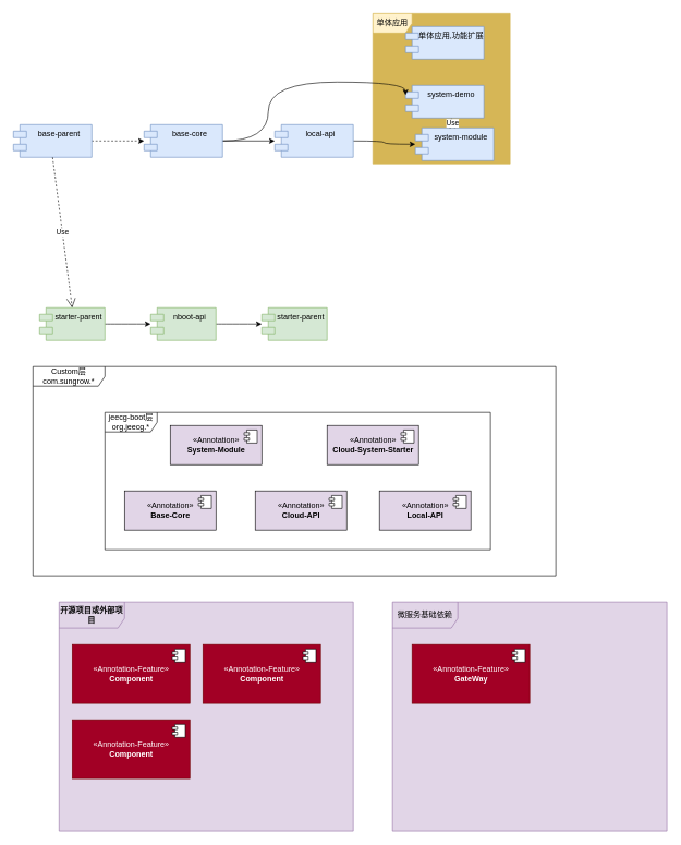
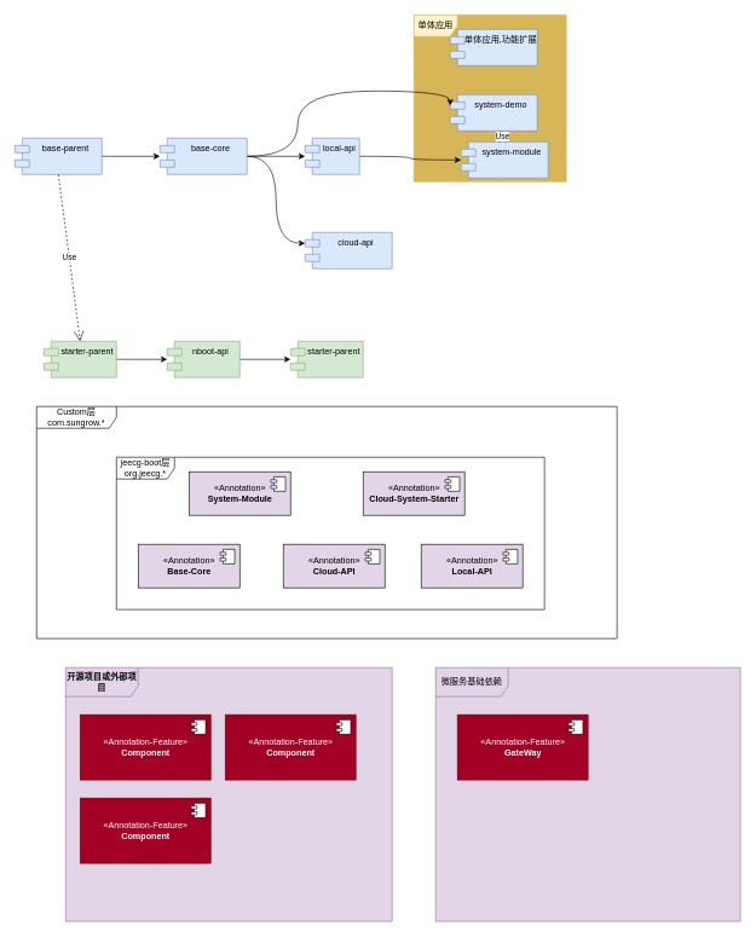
- <mxCell id="19" style="edgeStyle=orthogonalEdgeStyle;curved=1;rounded=0;orthogonalLoop=1;jettySize=auto;html=1;entryX=0;entryY=0.5;entryDx=0;entryDy=0;entryPerimeter=0;dashed=1;" parent="1" source="20" target="11" edge="1"><mxGeometry relative="1" as="geometry" /></mxCell>
+ <mxCell id="19" style="edgeStyle=orthogonalEdgeStyle;curved=1;rounded=0;orthogonalLoop=1;jettySize=auto;html=1;entryX=0;entryY=0.5;entryDx=0;entryDy=0;entryPerimeter=0;" parent="1" source="20" target="11" edge="1"><mxGeometry relative="1" as="geometry" /></mxCell>
- <mxCell id="6" value="local-api" style="shape=module;align=left;spacingLeft=20;align=center;verticalAlign=top;fillColor=#dae8fc;strokeColor=#6c8ebf;" parent="1" vertex="1"><mxGeometry x="420" y="190" width="120" height="50" as="geometry" /></mxCell>
+ <mxCell id="6" value="local-api" style="shape=module;align=left;spacingLeft=20;align=center;verticalAlign=top;fillColor=#dae8fc;strokeColor=#6c8ebf;" parent="1" vertex="1"><mxGeometry x="420" y="190" width="75" height="50" as="geometry" /></mxCell>
+ <mxCell id="9" style="edgeStyle=orthogonalEdgeStyle;curved=1;rounded=0;orthogonalLoop=1;jettySize=auto;html=1;entryX=0;entryY=0;entryDx=0;entryDy=15;entryPerimeter=0;" parent="1" source="11" target="7" edge="1"><mxGeometry relative="1" as="geometry" /></mxCell>
+ <mxCell id="7" value="cloud-api" style="shape=module;align=left;spacingLeft=20;align=center;verticalAlign=top;fillColor=#dae8fc;strokeColor=#6c8ebf;" parent="1" vertex="1"><mxGeometry x="420" y="320" width="120" height="50" as="geometry" /></mxCell>
